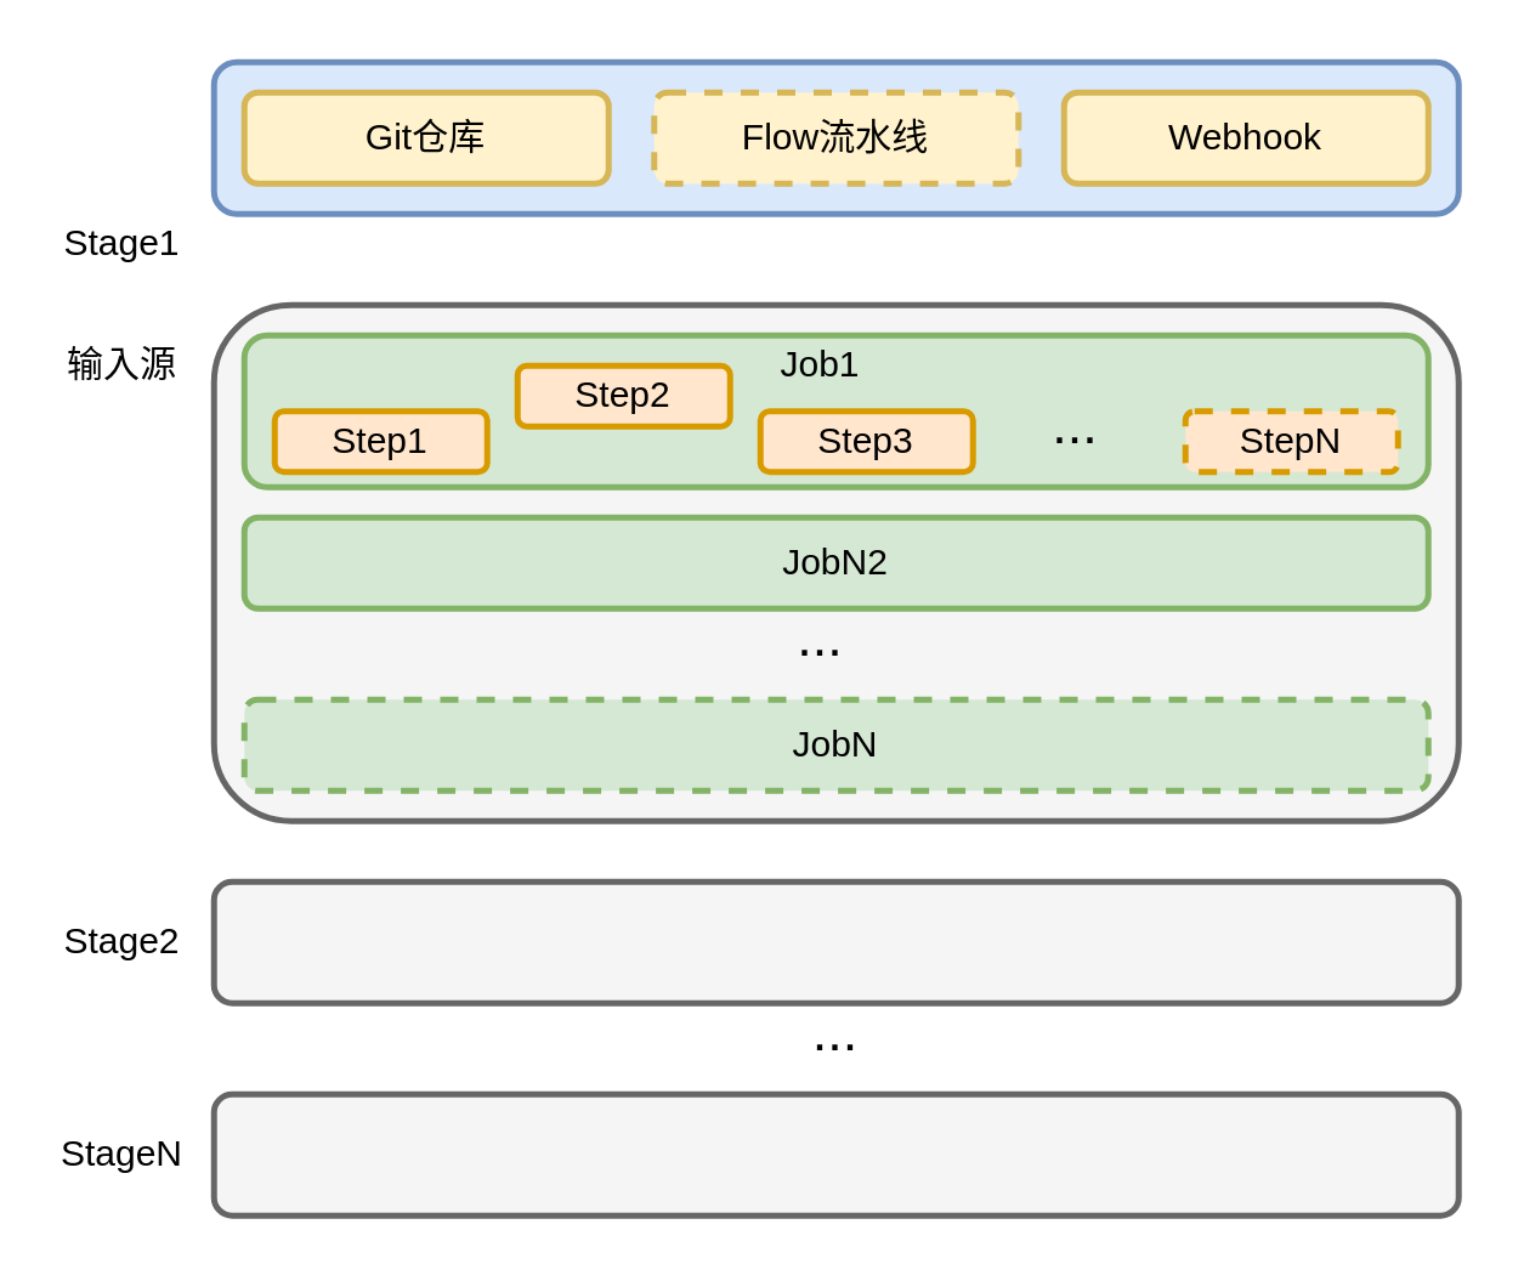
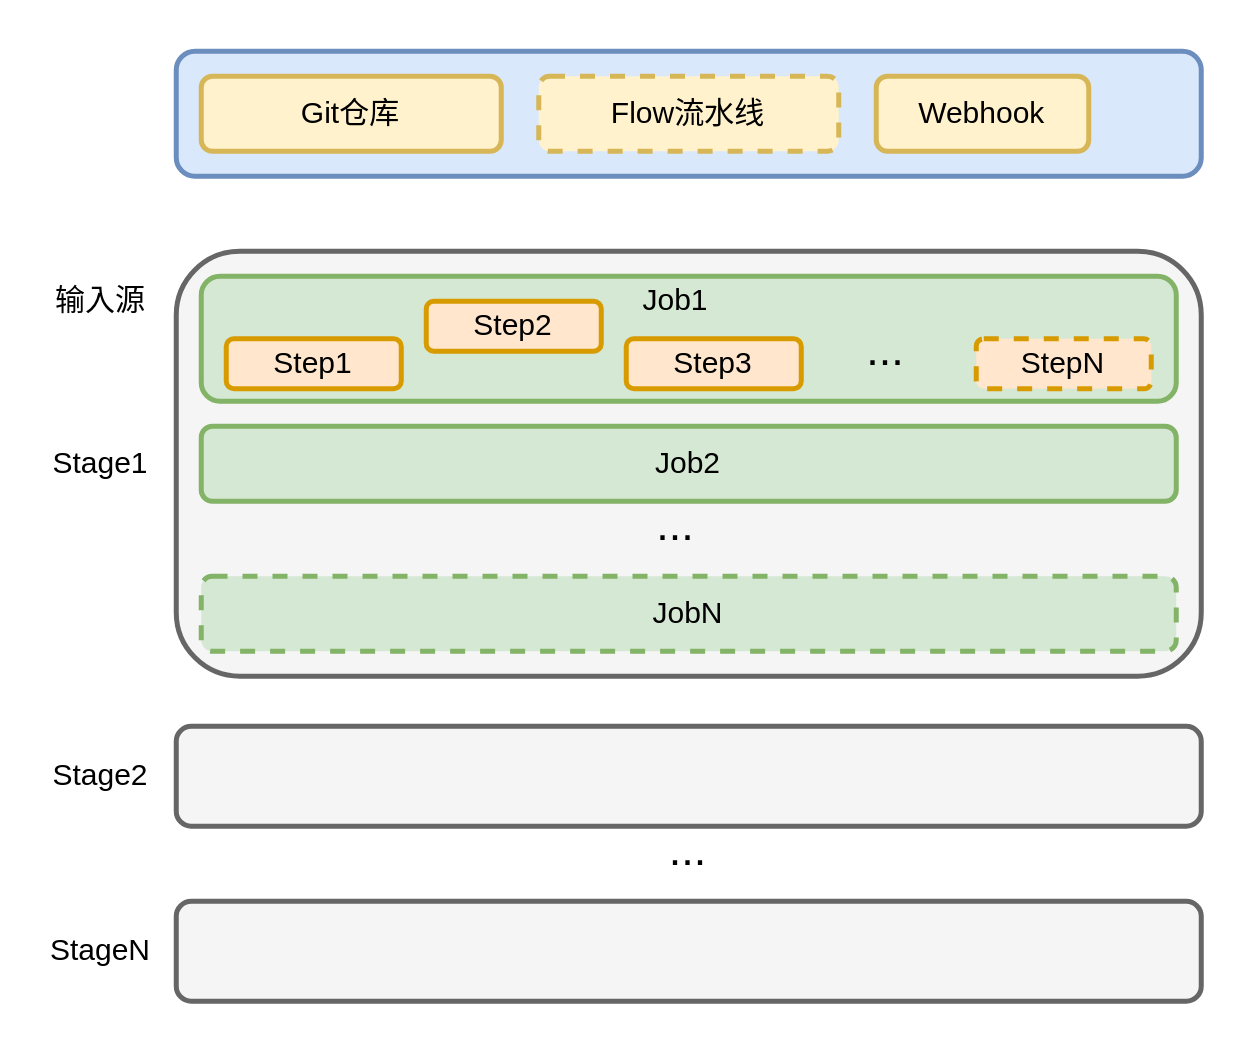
- <mxCell id="6" value="Webhook" style="rounded=1;whiteSpace=wrap;html=1;fillColor=#fff2cc;strokeColor=#d6b656;strokeWidth=2;" vertex="1" parent="1"><mxGeometry x="350" y="30" width="120" height="30" as="geometry" /></mxCell>
+ <mxCell id="6" value="Webhook" style="rounded=1;whiteSpace=wrap;html=1;fillColor=#fff2cc;strokeColor=#d6b656;strokeWidth=2;" vertex="1" parent="1"><mxGeometry x="350" y="30" width="85" height="30" as="geometry" /></mxCell>
- <mxCell id="8" value="Stage1" style="text;html=1;strokeColor=none;fillColor=none;align=center;verticalAlign=middle;whiteSpace=wrap;rounded=0;dashed=1;" vertex="1" parent="1"><mxGeometry x="20" y="70" width="40" height="20" as="geometry" /></mxCell>
+ <mxCell id="8" value="Stage1" style="text;html=1;strokeColor=none;fillColor=none;align=center;verticalAlign=middle;whiteSpace=wrap;rounded=0;dashed=1;" vertex="1" parent="1"><mxGeometry x="20" y="175" width="40" height="20" as="geometry" /></mxCell>
- <mxCell id="16" value="JobN2" style="rounded=1;whiteSpace=wrap;html=1;strokeColor=#82b366;strokeWidth=2;fillColor=#d5e8d4;" vertex="1" parent="1"><mxGeometry x="80" y="170" width="390" height="30" as="geometry" /></mxCell>
+ <mxCell id="16" value="Job2" style="rounded=1;whiteSpace=wrap;html=1;strokeColor=#82b366;strokeWidth=2;fillColor=#d5e8d4;" vertex="1" parent="1"><mxGeometry x="80" y="170" width="390" height="30" as="geometry" /></mxCell>
